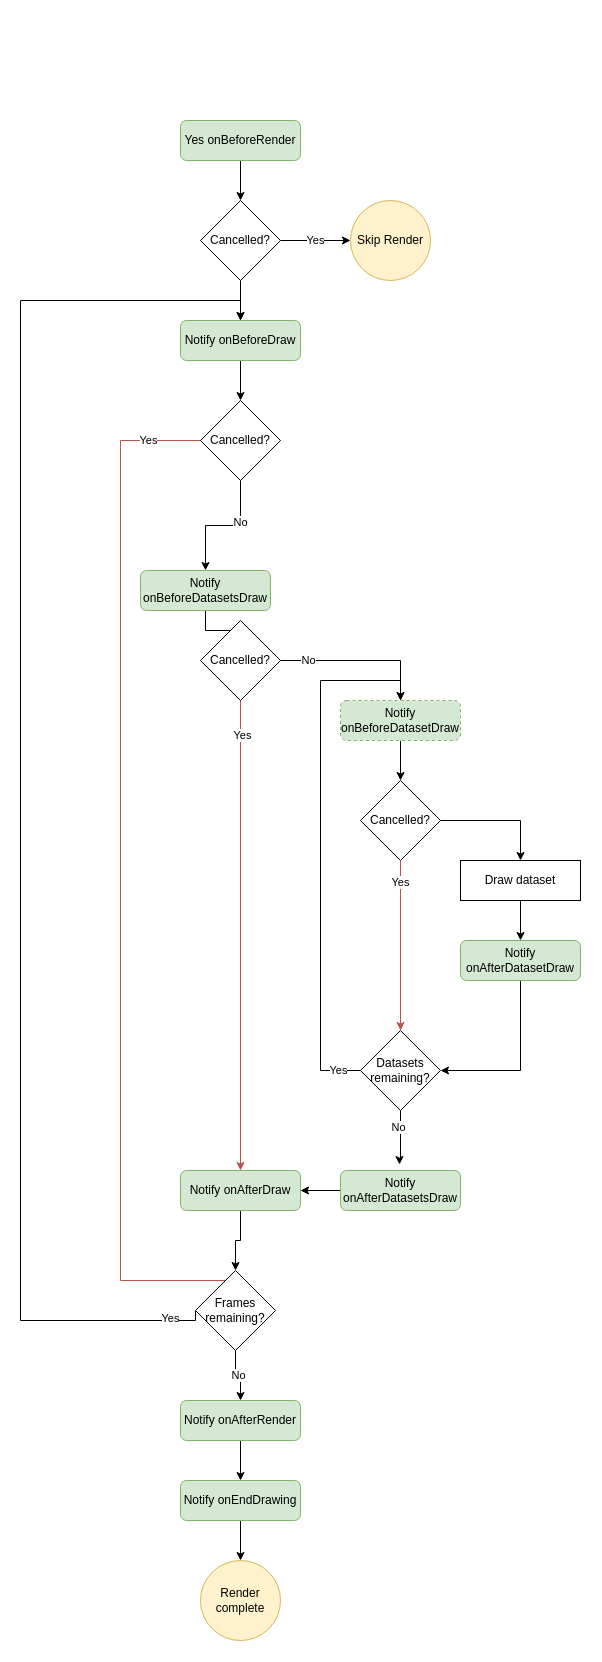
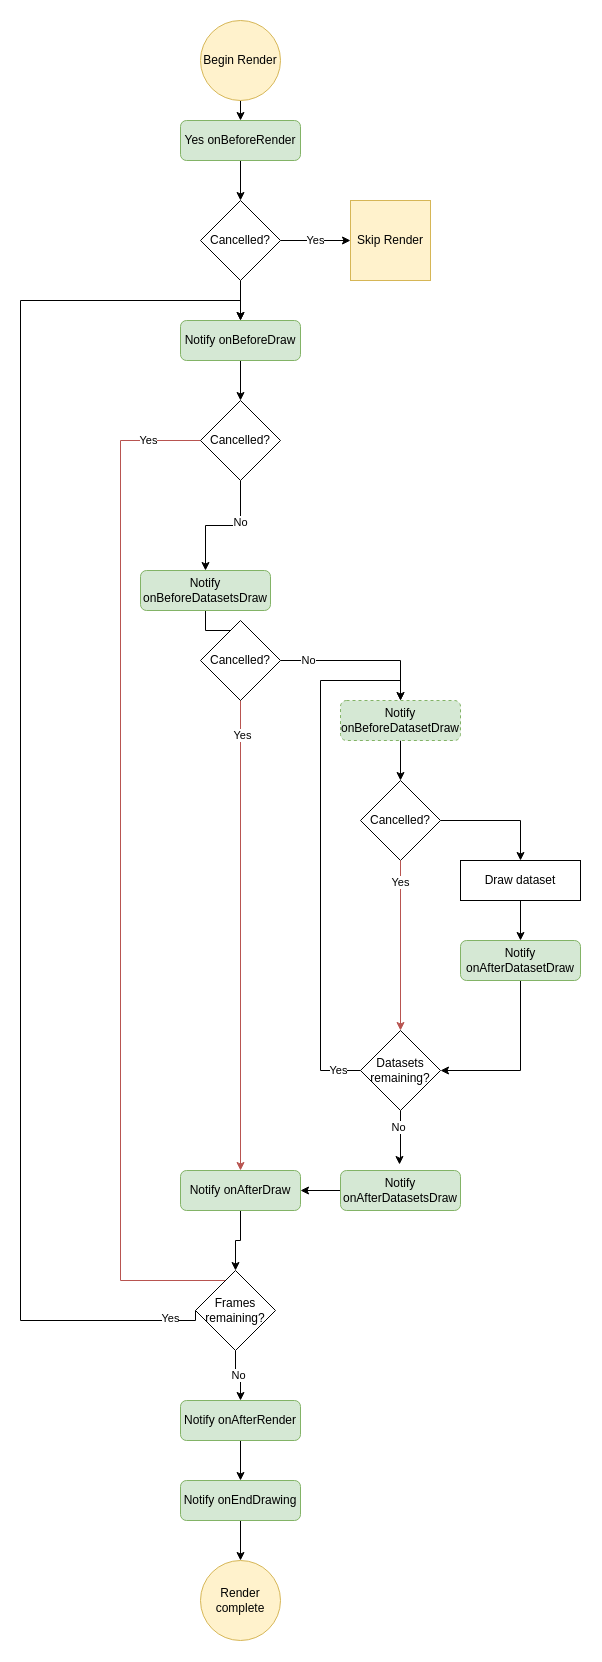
+ <mxCell id="3" value="Begin Render" style="ellipse;whiteSpace=wrap;html=1;aspect=fixed;fillColor=#fff2cc;strokeColor=#d6b656;" parent="1" vertex="1"><mxGeometry x="200" y="20" width="80" height="80" as="geometry" /></mxCell>
+ <mxCell id="2" style="edgeStyle=orthogonalEdgeStyle;rounded=0;orthogonalLoop=1;jettySize=auto;html=1;exitX=0.5;exitY=1;exitDx=0;exitDy=0;entryX=0.5;entryY=0;entryDx=0;entryDy=0;" parent="1" source="3" target="5" edge="1"><mxGeometry relative="1" as="geometry" /></mxCell>
- <mxCell id="46" value="Skip Render" style="ellipse;whiteSpace=wrap;html=1;aspect=fixed;fillColor=#fff2cc;strokeColor=#d6b656;" parent="1" vertex="1"><mxGeometry x="350" y="200" width="80" height="80" as="geometry" /></mxCell>
+ <mxCell id="46" value="Skip Render" style="whiteSpace=wrap;html=1;aspect=fixed;fillColor=#fff2cc;strokeColor=#d6b656;rounded=0;" parent="1" vertex="1"><mxGeometry x="350" y="200" width="80" height="80" as="geometry" /></mxCell>
